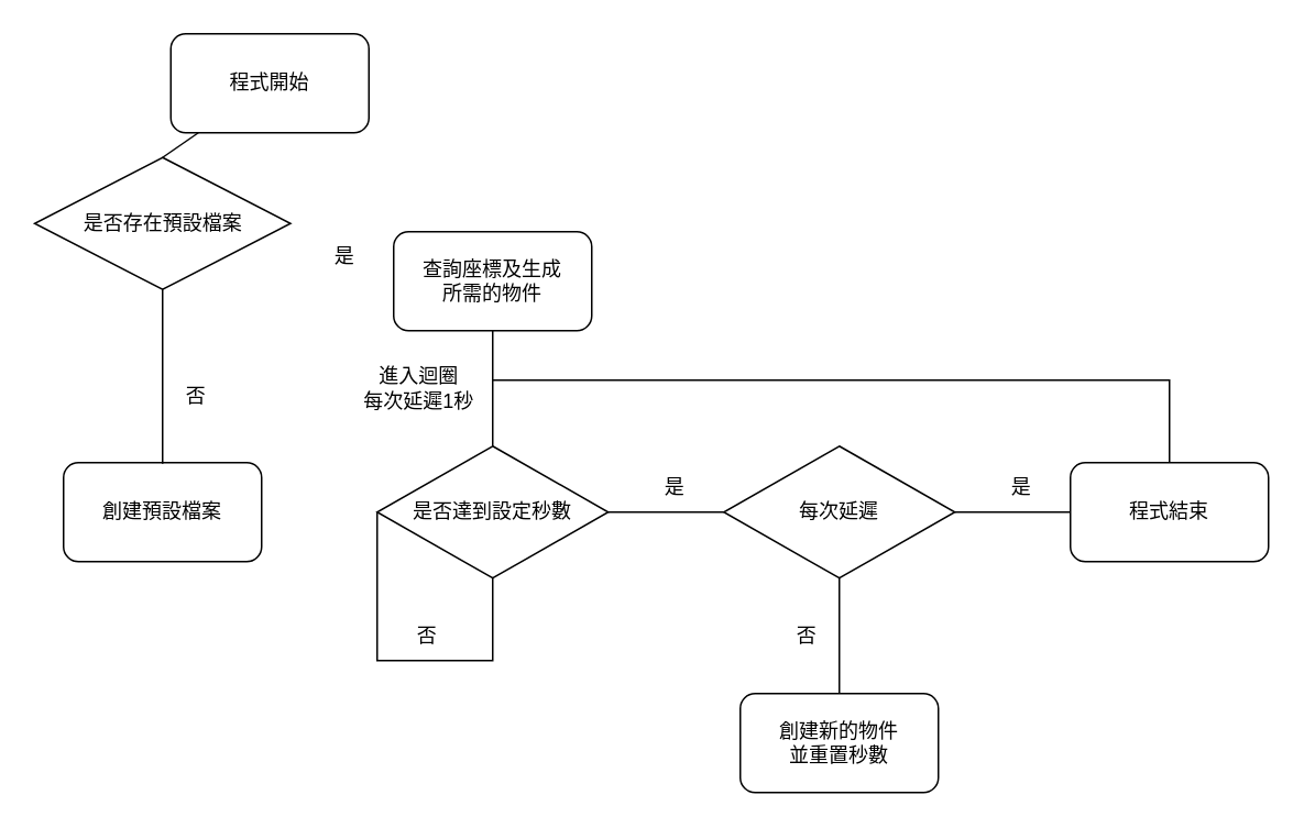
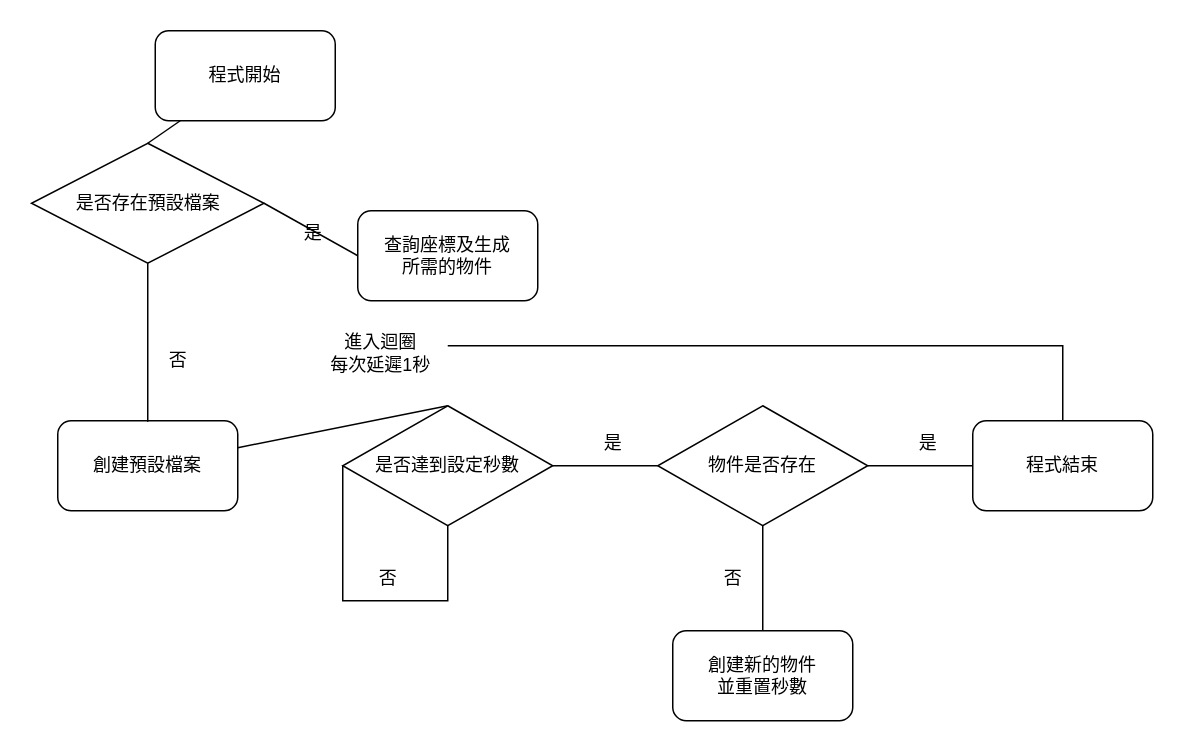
+ <mxCell id="9" value="" style="endArrow=none;html=1;rounded=0;exitX=1;exitY=0.5;exitDx=0;exitDy=0;entryX=0;entryY=0.5;entryDx=0;entryDy=0;" parent="1" source="3" target="8" edge="1"><mxGeometry width="50" height="50" relative="1" as="geometry"><mxPoint x="188" y="220" as="sourcePoint" /><mxPoint x="238" y="170" as="targetPoint" /></mxGeometry></mxCell>
- <mxCell id="11" value="" style="endArrow=none;html=1;rounded=0;entryX=0.5;entryY=1;entryDx=0;entryDy=0;exitX=0.5;exitY=0;exitDx=0;exitDy=0;" parent="1" source="12" target="8" edge="1"><mxGeometry width="50" height="50" relative="1" as="geometry"><mxPoint x="298" y="250" as="sourcePoint" /><mxPoint x="348" y="200" as="targetPoint" /></mxGeometry></mxCell>
+ <mxCell id="11" value="" style="endArrow=none;html=1;rounded=0;exitX=0.5;exitY=0;exitDx=0;exitDy=0;" parent="1" source="12" target="5" edge="1"><mxGeometry width="50" height="50" relative="1" as="geometry"><mxPoint x="298" y="250" as="sourcePoint" /><mxPoint x="348" y="200" as="targetPoint" /></mxGeometry></mxCell>
- <mxCell id="18" value="每次延遲" style="rhombus;whiteSpace=wrap;html=1;" parent="1" vertex="1"><mxGeometry x="438" y="270" width="140" height="80" as="geometry" /></mxCell>
+ <mxCell id="18" value="物件是否存在" style="rhombus;whiteSpace=wrap;html=1;" parent="1" vertex="1"><mxGeometry x="438" y="270" width="140" height="80" as="geometry" /></mxCell>
